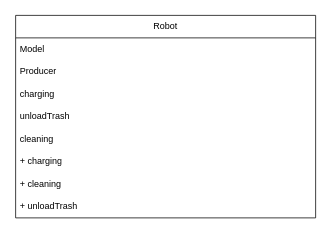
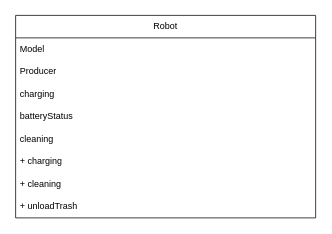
- <mxCell id="6" value="unloadTrash" style="text;strokeColor=none;fillColor=none;align=left;verticalAlign=middle;spacingLeft=4;spacingRight=4;overflow=hidden;points=[[0,0.5],[1,0.5]];portConstraint=eastwest;rotatable=0;whiteSpace=wrap;html=1;" vertex="1" parent="2"><mxGeometry y="120" width="400" height="30" as="geometry" /></mxCell>
+ <mxCell id="6" value="batteryStatus" style="text;strokeColor=none;fillColor=none;align=left;verticalAlign=middle;spacingLeft=4;spacingRight=4;overflow=hidden;points=[[0,0.5],[1,0.5]];portConstraint=eastwest;rotatable=0;whiteSpace=wrap;html=1;" vertex="1" parent="2"><mxGeometry y="120" width="400" height="30" as="geometry" /></mxCell>
